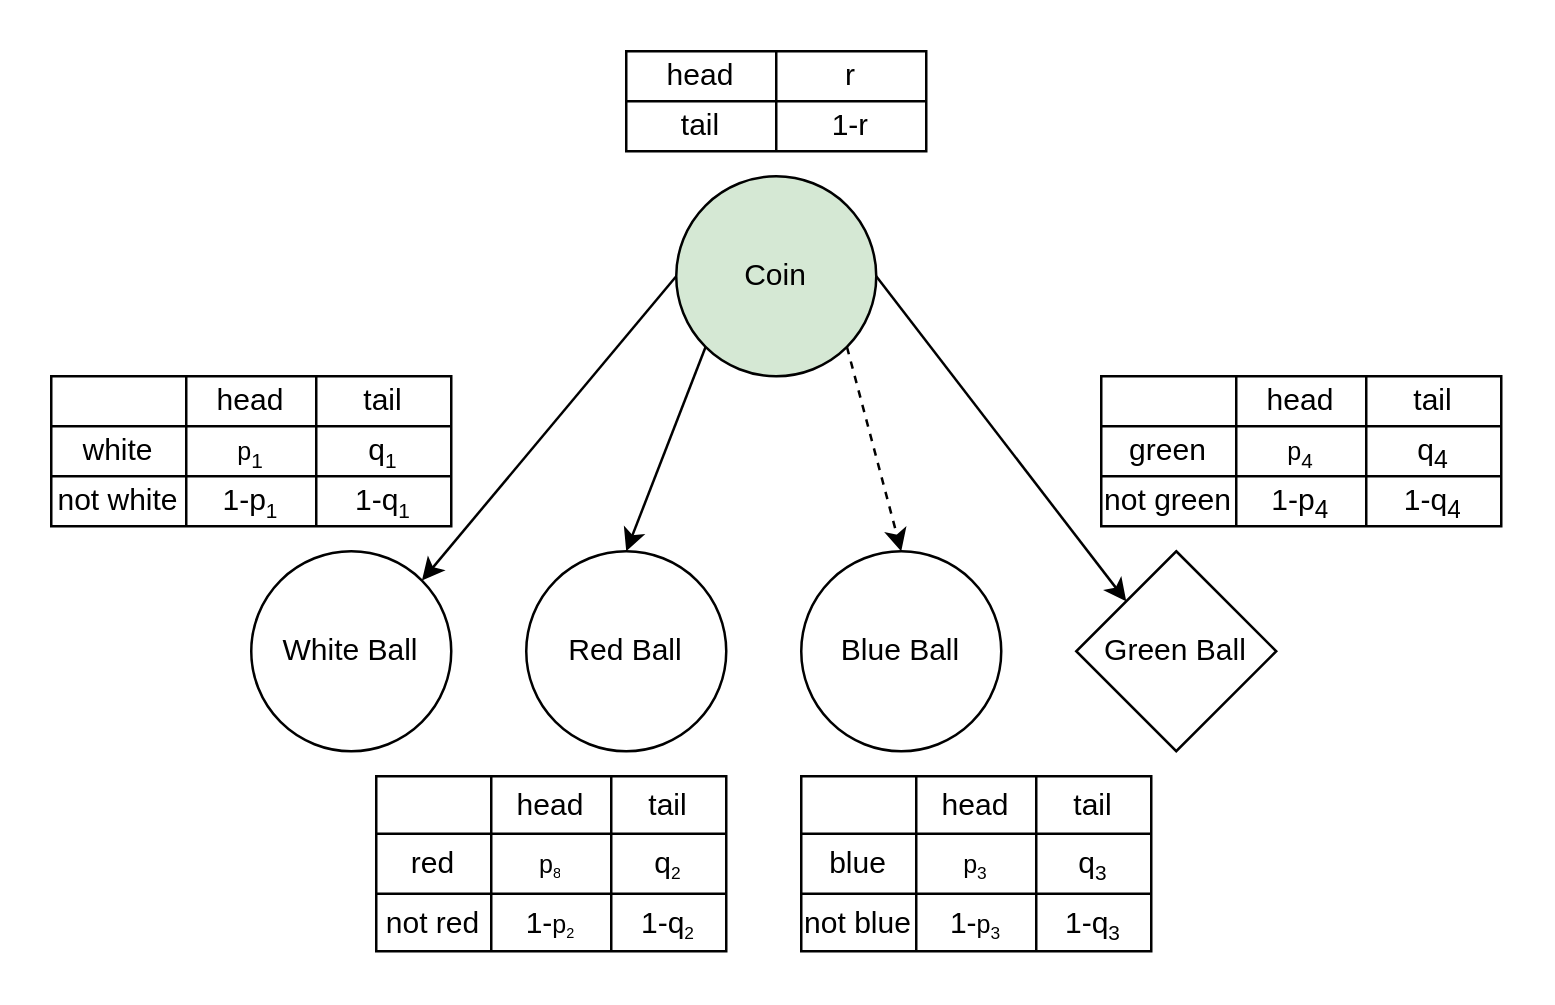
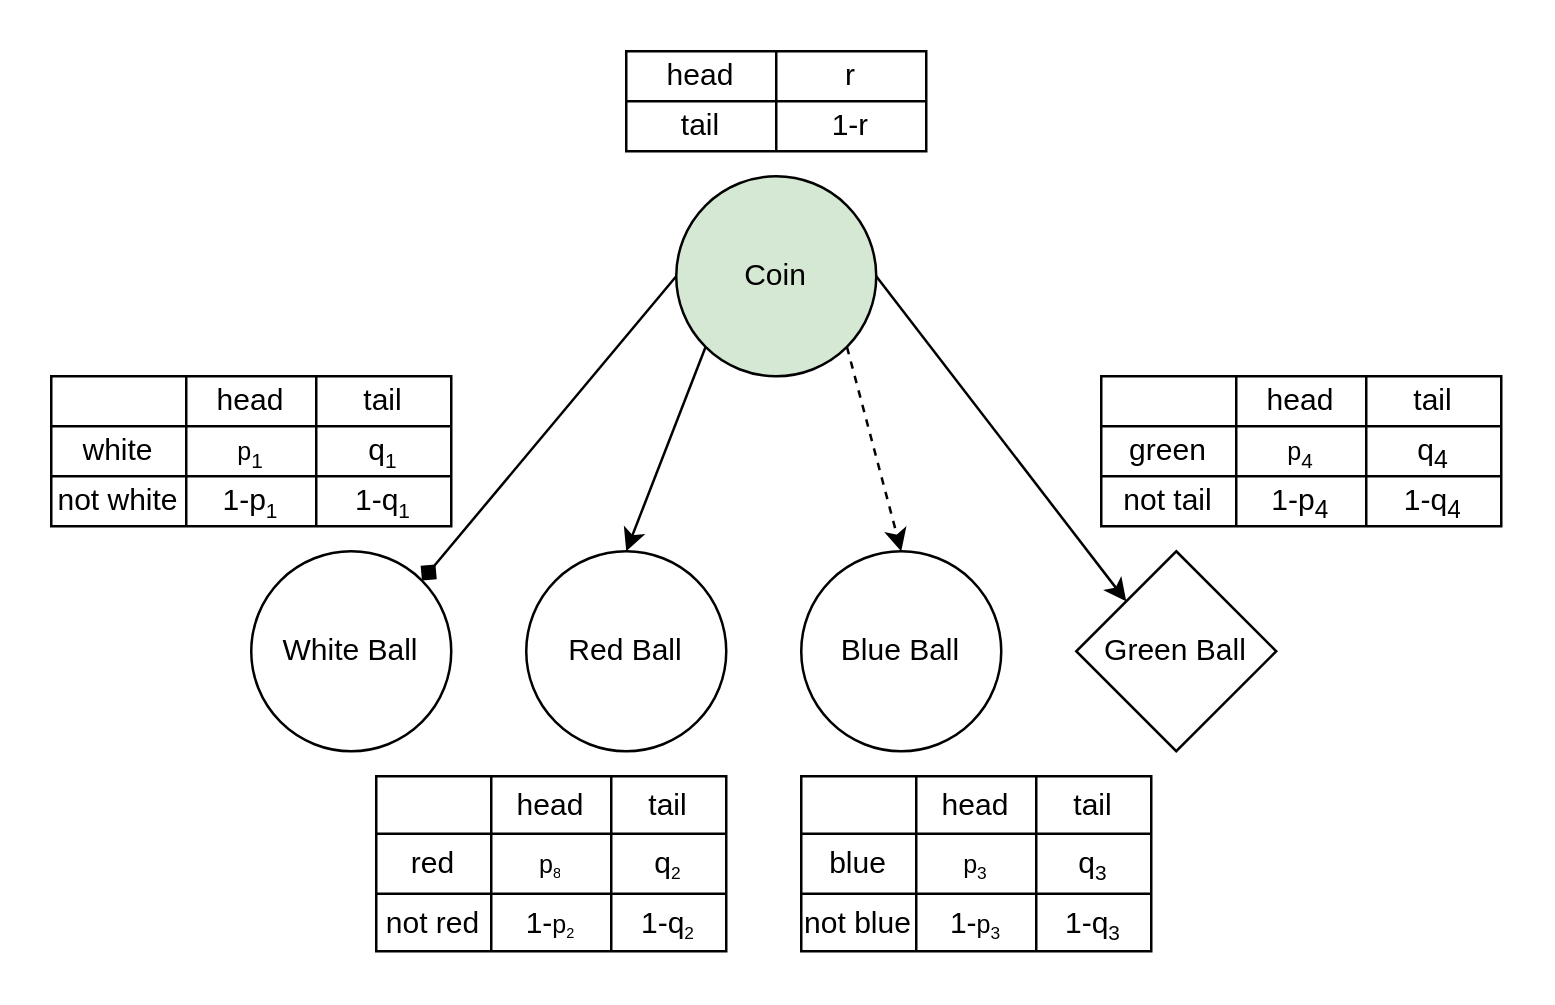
- <mxCell id="28" value="not green" style="shape=partialRectangle;html=1;whiteSpace=wrap;connectable=0;fillColor=none;top=0;left=0;bottom=0;right=0;overflow=hidden;pointerEvents=1;" vertex="1" parent="27"><mxGeometry width="54" height="20" as="geometry"><mxRectangle width="54" height="20" as="alternateBounds" /></mxGeometry></mxCell>
+ <mxCell id="28" value="not tail" style="shape=partialRectangle;html=1;whiteSpace=wrap;connectable=0;fillColor=none;top=0;left=0;bottom=0;right=0;overflow=hidden;pointerEvents=1;" vertex="1" parent="27"><mxGeometry width="54" height="20" as="geometry"><mxRectangle width="54" height="20" as="alternateBounds" /></mxGeometry></mxCell>
- <mxCell id="4" style="edgeStyle=none;rounded=0;orthogonalLoop=1;jettySize=auto;html=1;exitX=0;exitY=0.5;exitDx=0;exitDy=0;entryX=1;entryY=0;entryDx=0;entryDy=0;" parent="1" source="6" target="7" edge="1"><mxGeometry relative="1" as="geometry" /></mxCell>
+ <mxCell id="4" style="edgeStyle=none;rounded=0;orthogonalLoop=1;jettySize=auto;html=1;exitX=0;exitY=0.5;exitDx=0;exitDy=0;entryX=1;entryY=0;entryDx=0;entryDy=0;endArrow=diamond;" parent="1" source="6" target="7" edge="1"><mxGeometry relative="1" as="geometry" /></mxCell>
